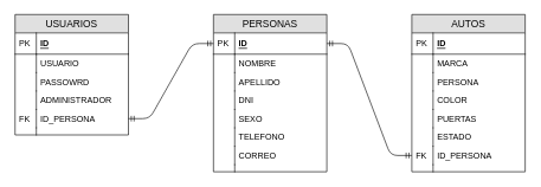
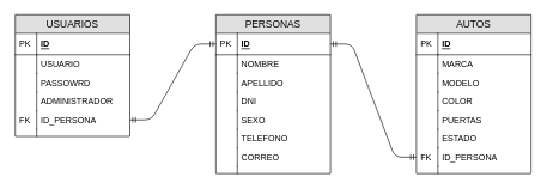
- <mxCell id="38" value="PERSONA" style="shape=partialRectangle;top=0;left=0;right=0;bottom=0;align=left;verticalAlign=top;fillColor=none;spacingLeft=34;spacingRight=4;overflow=hidden;rotatable=0;points=[[0,0.5],[1,0.5]];portConstraint=eastwest;dropTarget=0;fontSize=12;" vertex="1" parent="33"><mxGeometry y="82" width="160" height="26" as="geometry" /></mxCell>
+ <mxCell id="38" value="MODELO" style="shape=partialRectangle;top=0;left=0;right=0;bottom=0;align=left;verticalAlign=top;fillColor=none;spacingLeft=34;spacingRight=4;overflow=hidden;rotatable=0;points=[[0,0.5],[1,0.5]];portConstraint=eastwest;dropTarget=0;fontSize=12;" vertex="1" parent="33"><mxGeometry y="82" width="160" height="26" as="geometry" /></mxCell>
